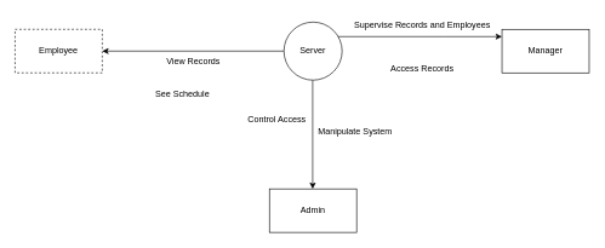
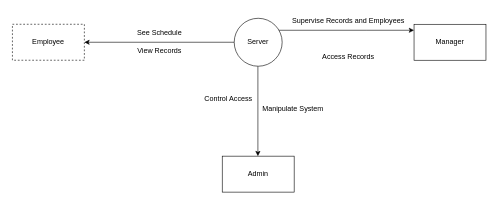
- <mxCell id="13" value="See Schedule" style="text;html=1;align=center;verticalAlign=middle;resizable=0;points=[];autosize=1;strokeColor=none;fillColor=none;fontSize=12;" vertex="1" parent="1"><mxGeometry x="200" y="115" width="100" height="30" as="geometry" /></mxCell>
+ <mxCell id="13" value="See Schedule" style="text;html=1;align=center;verticalAlign=middle;resizable=0;points=[];autosize=1;strokeColor=none;fillColor=none;fontSize=12;" vertex="1" parent="1"><mxGeometry x="215" y="40" width="100" height="30" as="geometry" /></mxCell>
